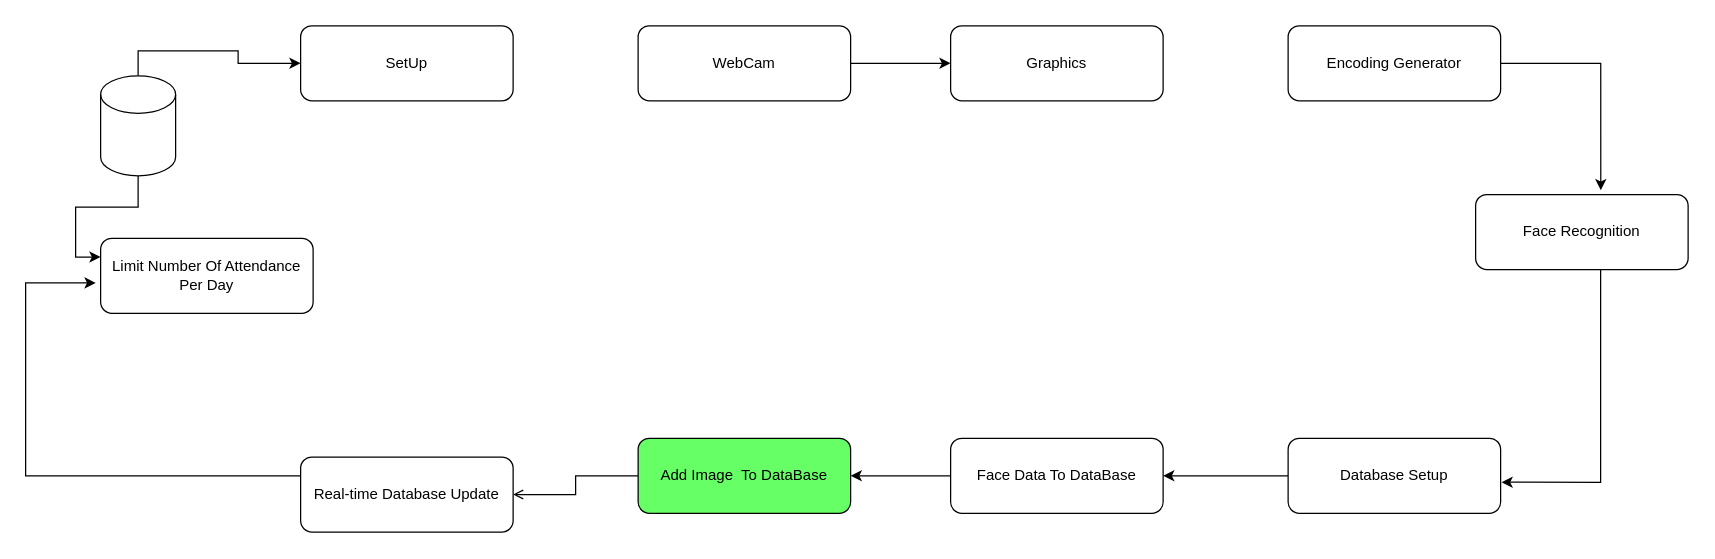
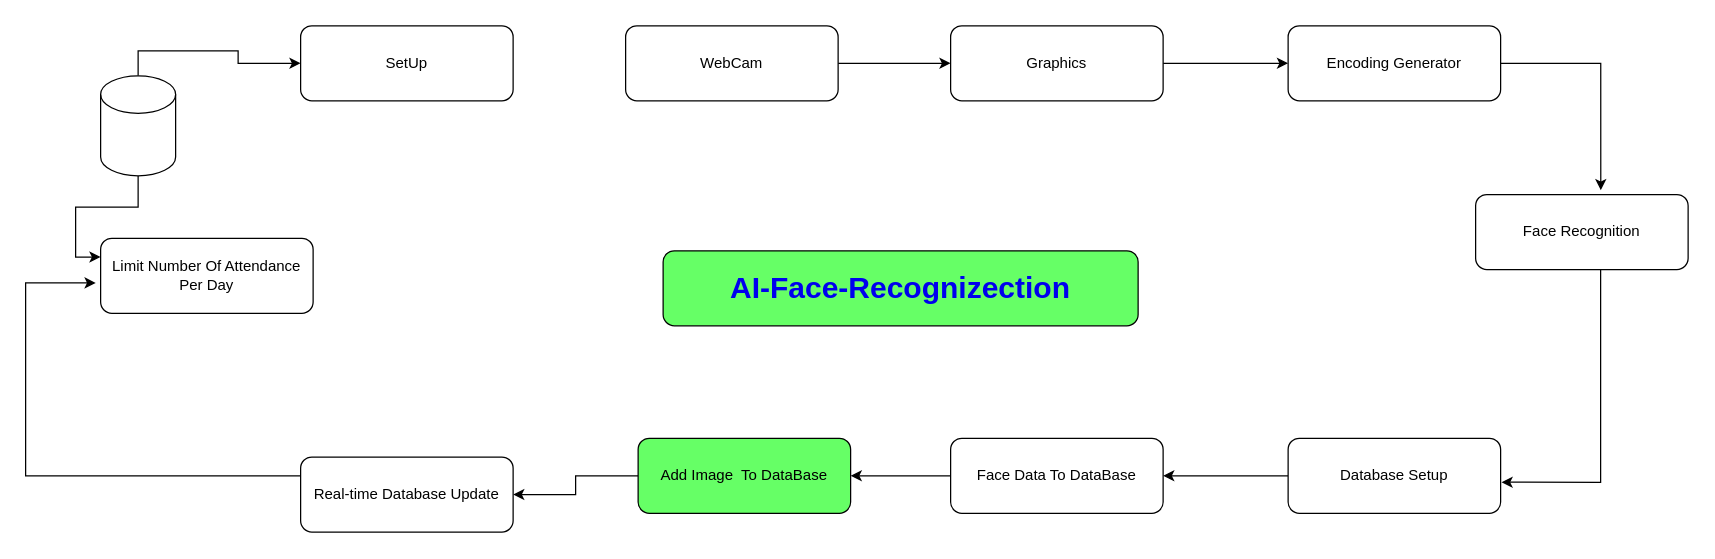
- <mxCell id="3" value="WebCam" style="rounded=1;whiteSpace=wrap;html=1;" vertex="1" parent="1"><mxGeometry x="510" y="20" width="170" height="60" as="geometry" /></mxCell>
+ <mxCell id="3" value="WebCam" style="rounded=1;whiteSpace=wrap;html=1;" vertex="1" parent="1"><mxGeometry x="500" y="20" width="170" height="60" as="geometry" /></mxCell>
+ <mxCell id="9" style="edgeStyle=orthogonalEdgeStyle;rounded=0;orthogonalLoop=1;jettySize=auto;html=1;entryX=0;entryY=0.5;entryDx=0;entryDy=0;" edge="1" parent="1" source="10" target="14"><mxGeometry relative="1" as="geometry" /></mxCell>
+ <mxCell id="23" value="&lt;a style=&quot;box-sizing: border-box; background-color: transparent; text-decoration-line: none; outline: none; outline-offset: 0px; box-shadow: none;&quot; href=&quot;https://github.com/codewithashim/AI-Face-Recognizection&quot; data-turbo-frame=&quot;repo-content-turbo-frame&quot; data-pjax=&quot;#repo-content-pjax-container&quot;&gt;&lt;b&gt;&lt;font style=&quot;font-size: 24px;&quot;&gt;AI-Face-Recognizection&lt;/font&gt;&lt;/b&gt;&lt;/a&gt;&lt;span style=&quot;box-sizing: border-box; color: rgb(14, 17, 22); font-family: -apple-system, BlinkMacSystemFont, &amp;quot;Segoe UI&amp;quot;, &amp;quot;Noto Sans&amp;quot;, Helvetica, Arial, sans-serif, &amp;quot;Apple Color Emoji&amp;quot;, &amp;quot;Segoe UI Emoji&amp;quot;; font-size: 20px; text-align: start; background-color: rgb(255, 255, 255);&quot;&gt;&lt;br&gt;&lt;/span&gt;" style="rounded=1;whiteSpace=wrap;html=1;fillColor=#66FF66;" vertex="1" parent="1"><mxGeometry x="530" y="200" width="380" height="60" as="geometry" /></mxCell>
- <mxCell id="4" style="edgeStyle=orthogonalEdgeStyle;rounded=0;orthogonalLoop=1;jettySize=auto;html=1;entryX=1;entryY=0.5;entryDx=0;entryDy=0;endArrow=open;" edge="1" parent="1" source="5" target="8"><mxGeometry relative="1" as="geometry" /></mxCell>
+ <mxCell id="4" style="edgeStyle=orthogonalEdgeStyle;rounded=0;orthogonalLoop=1;jettySize=auto;html=1;entryX=1;entryY=0.5;entryDx=0;entryDy=0;" edge="1" parent="1" source="5" target="8"><mxGeometry relative="1" as="geometry" /></mxCell>
